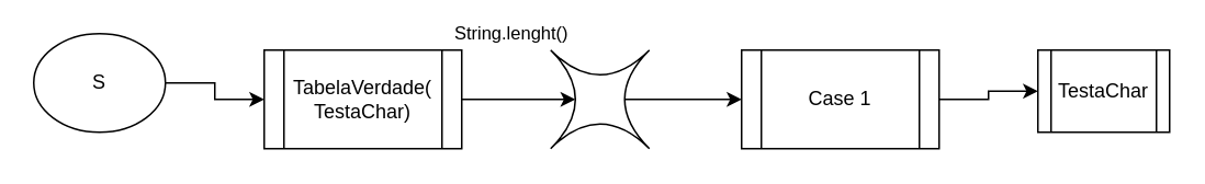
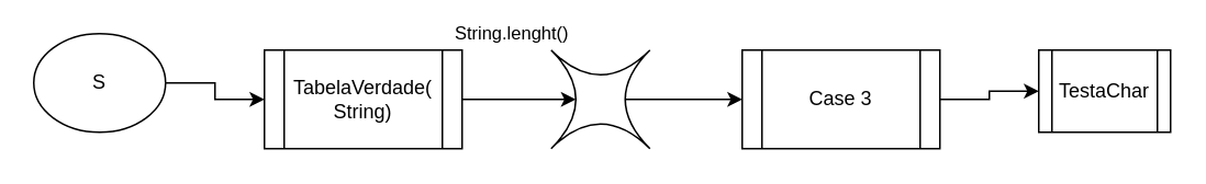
- <mxCell id="5" value="TabelaVerdade(&lt;br&gt;TestaChar)" style="shape=process;whiteSpace=wrap;html=1;backgroundOutline=1;" vertex="1" parent="1"><mxGeometry x="160" y="30" width="120" height="60" as="geometry" /></mxCell>
+ <mxCell id="5" value="TabelaVerdade(&lt;br&gt;String)" style="shape=process;whiteSpace=wrap;html=1;backgroundOutline=1;" vertex="1" parent="1"><mxGeometry x="160" y="30" width="120" height="60" as="geometry" /></mxCell>
- <mxCell id="9" value="Case 1" style="shape=process;whiteSpace=wrap;html=1;backgroundOutline=1;" vertex="1" parent="1"><mxGeometry x="450" y="30" width="120" height="60" as="geometry" /></mxCell>
+ <mxCell id="9" value="Case 3" style="shape=process;whiteSpace=wrap;html=1;backgroundOutline=1;" vertex="1" parent="1"><mxGeometry x="450" y="30" width="120" height="60" as="geometry" /></mxCell>
